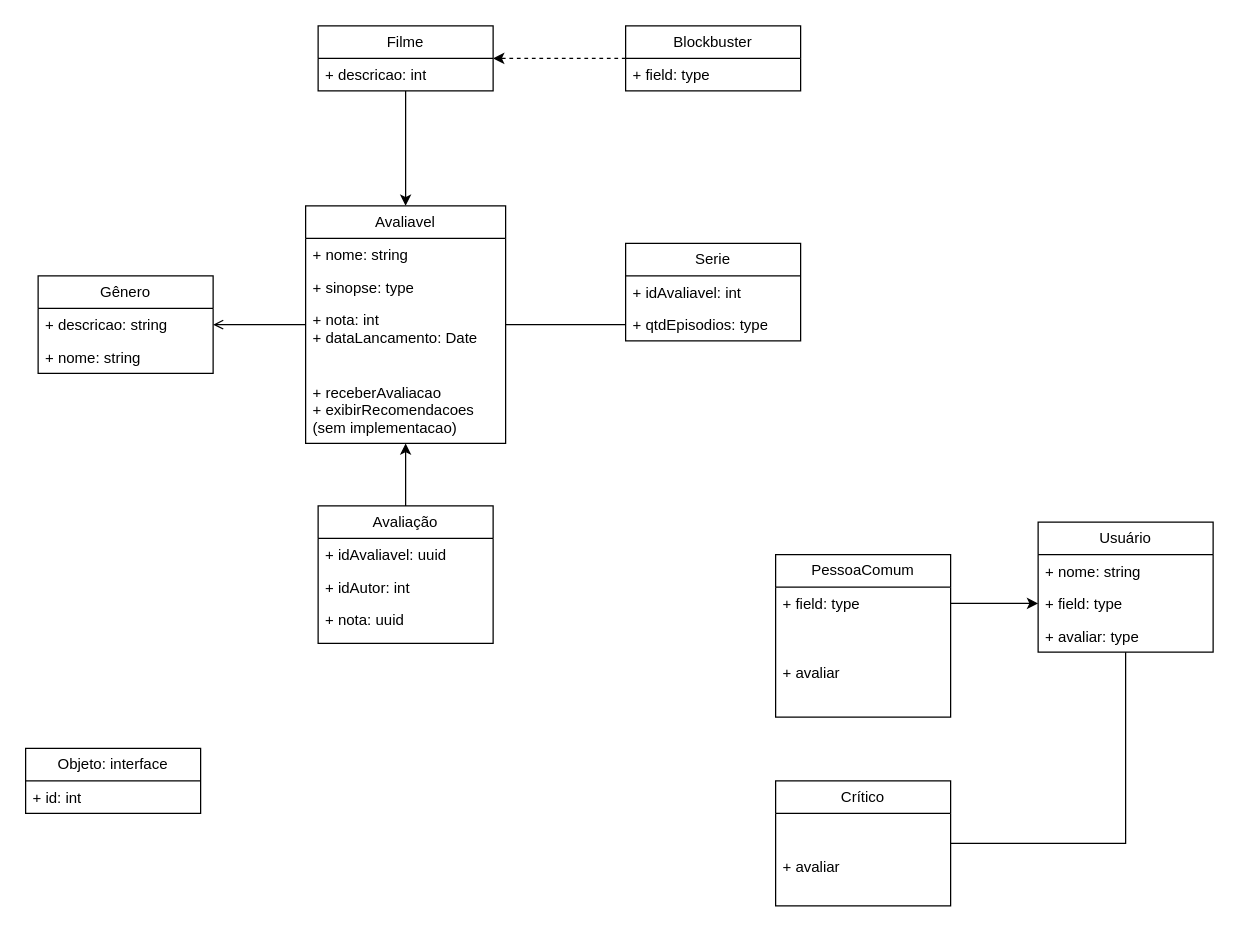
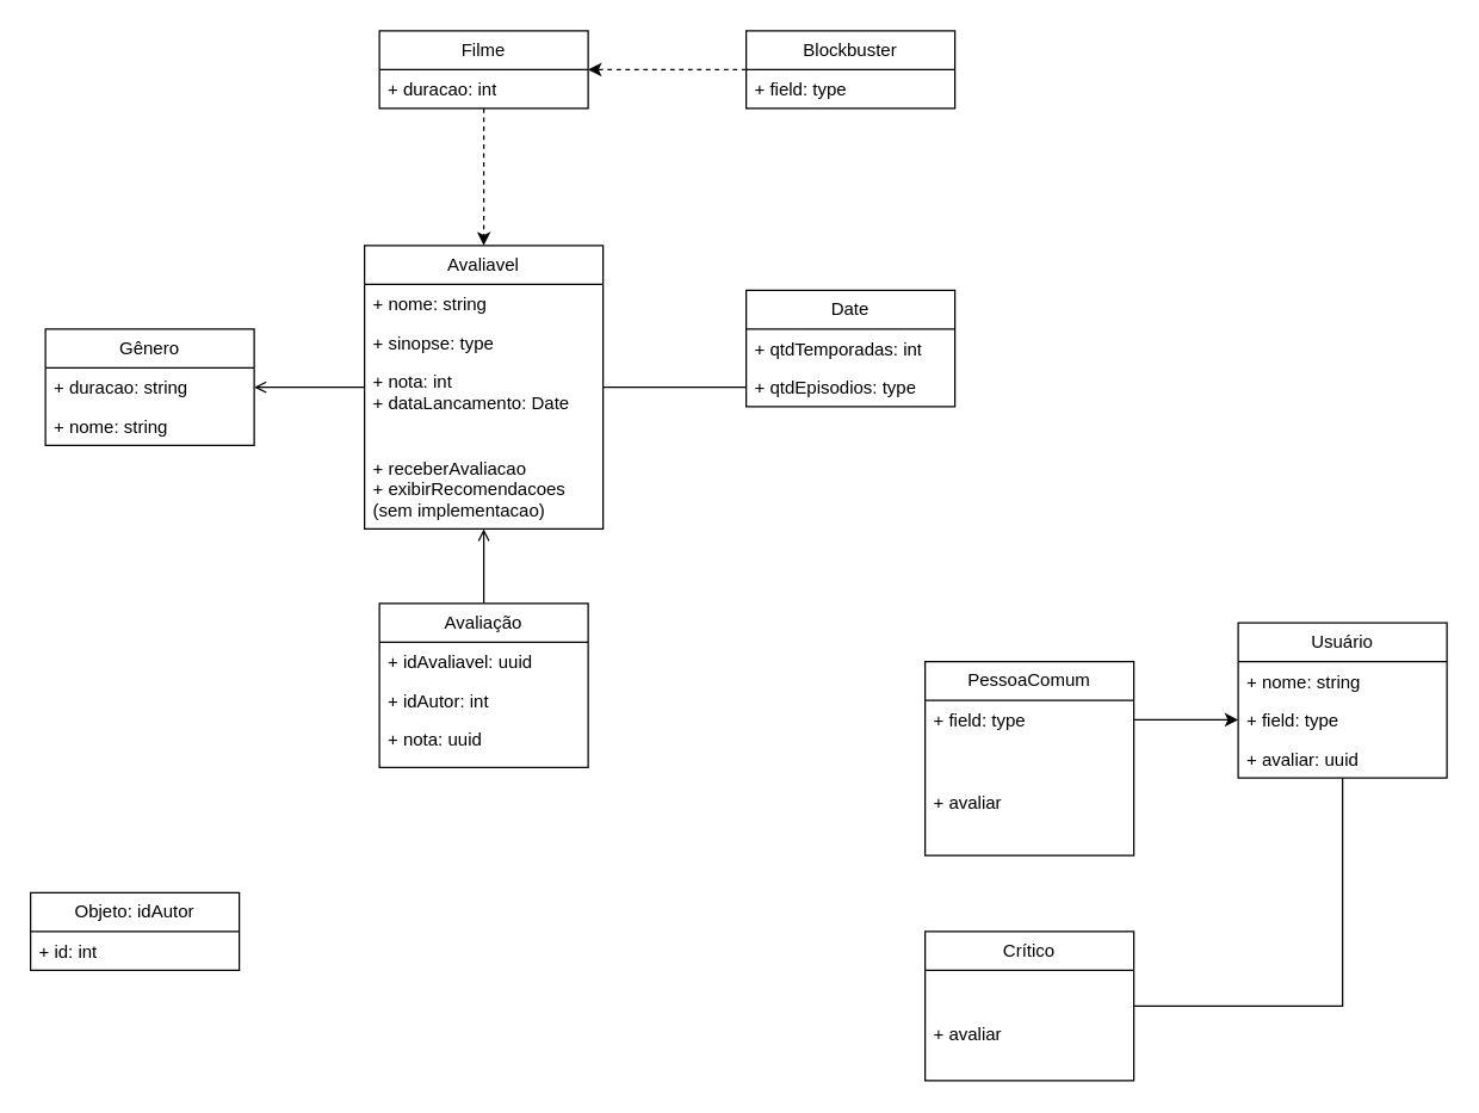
- <mxCell id="23" value="+ descricao: int" style="text;strokeColor=none;fillColor=none;align=left;verticalAlign=top;spacingLeft=4;spacingRight=4;overflow=hidden;rotatable=0;points=[[0,0.5],[1,0.5]];portConstraint=eastwest;whiteSpace=wrap;html=1;" vertex="1" parent="22"><mxGeometry y="26" width="140" height="26" as="geometry" /></mxCell>
+ <mxCell id="23" value="+ duracao: int" style="text;strokeColor=none;fillColor=none;align=left;verticalAlign=top;spacingLeft=4;spacingRight=4;overflow=hidden;rotatable=0;points=[[0,0.5],[1,0.5]];portConstraint=eastwest;whiteSpace=wrap;html=1;" vertex="1" parent="22"><mxGeometry y="26" width="140" height="26" as="geometry" /></mxCell>
- <mxCell id="21" style="edgeStyle=orthogonalEdgeStyle;rounded=0;orthogonalLoop=1;jettySize=auto;html=1;entryX=0.5;entryY=0;entryDx=0;entryDy=0;" edge="1" parent="1" source="22" target="2"><mxGeometry relative="1" as="geometry" /></mxCell>
+ <mxCell id="21" style="edgeStyle=orthogonalEdgeStyle;rounded=0;orthogonalLoop=1;jettySize=auto;html=1;entryX=0.5;entryY=0;entryDx=0;entryDy=0;dashed=1;" edge="1" parent="1" source="22" target="2"><mxGeometry relative="1" as="geometry" /></mxCell>
- <mxCell id="31" value="Serie" style="swimlane;fontStyle=0;childLayout=stackLayout;horizontal=1;startSize=26;fillColor=none;horizontalStack=0;resizeParent=1;resizeParentMax=0;resizeLast=0;collapsible=1;marginBottom=0;whiteSpace=wrap;html=1;" vertex="1" parent="1"><mxGeometry x="500" y="194" width="140" height="78" as="geometry" /></mxCell>
+ <mxCell id="31" value="Date" style="swimlane;fontStyle=0;childLayout=stackLayout;horizontal=1;startSize=26;fillColor=none;horizontalStack=0;resizeParent=1;resizeParentMax=0;resizeLast=0;collapsible=1;marginBottom=0;whiteSpace=wrap;html=1;" vertex="1" parent="1"><mxGeometry x="500" y="194" width="140" height="78" as="geometry" /></mxCell>
- <mxCell id="32" value="+ idAvaliavel: int" style="text;strokeColor=none;fillColor=none;align=left;verticalAlign=top;spacingLeft=4;spacingRight=4;overflow=hidden;rotatable=0;points=[[0,0.5],[1,0.5]];portConstraint=eastwest;whiteSpace=wrap;html=1;" vertex="1" parent="31"><mxGeometry y="26" width="140" height="26" as="geometry" /></mxCell>
+ <mxCell id="32" value="+ qtdTemporadas: int" style="text;strokeColor=none;fillColor=none;align=left;verticalAlign=top;spacingLeft=4;spacingRight=4;overflow=hidden;rotatable=0;points=[[0,0.5],[1,0.5]];portConstraint=eastwest;whiteSpace=wrap;html=1;" vertex="1" parent="31"><mxGeometry y="26" width="140" height="26" as="geometry" /></mxCell>
- <mxCell id="16" value="+ descricao: string" style="text;strokeColor=none;fillColor=none;align=left;verticalAlign=top;spacingLeft=4;spacingRight=4;overflow=hidden;rotatable=0;points=[[0,0.5],[1,0.5]];portConstraint=eastwest;whiteSpace=wrap;html=1;" vertex="1" parent="15"><mxGeometry y="26" width="140" height="26" as="geometry" /></mxCell>
+ <mxCell id="16" value="+ duracao: string" style="text;strokeColor=none;fillColor=none;align=left;verticalAlign=top;spacingLeft=4;spacingRight=4;overflow=hidden;rotatable=0;points=[[0,0.5],[1,0.5]];portConstraint=eastwest;whiteSpace=wrap;html=1;" vertex="1" parent="15"><mxGeometry y="26" width="140" height="26" as="geometry" /></mxCell>
- <mxCell id="6" style="edgeStyle=orthogonalEdgeStyle;rounded=0;orthogonalLoop=1;jettySize=auto;html=1;" edge="1" parent="1" source="7" target="2"><mxGeometry relative="1" as="geometry" /></mxCell>
+ <mxCell id="6" style="edgeStyle=orthogonalEdgeStyle;rounded=0;orthogonalLoop=1;jettySize=auto;html=1;endArrow=open;" edge="1" parent="1" source="7" target="2"><mxGeometry relative="1" as="geometry" /></mxCell>
- <mxCell id="14" value="+ avaliar: type" style="text;strokeColor=none;fillColor=none;align=left;verticalAlign=top;spacingLeft=4;spacingRight=4;overflow=hidden;rotatable=0;points=[[0,0.5],[1,0.5]];portConstraint=eastwest;whiteSpace=wrap;html=1;" vertex="1" parent="11"><mxGeometry y="78" width="140" height="26" as="geometry" /></mxCell>
+ <mxCell id="14" value="+ avaliar: uuid" style="text;strokeColor=none;fillColor=none;align=left;verticalAlign=top;spacingLeft=4;spacingRight=4;overflow=hidden;rotatable=0;points=[[0,0.5],[1,0.5]];portConstraint=eastwest;whiteSpace=wrap;html=1;" vertex="1" parent="11"><mxGeometry y="78" width="140" height="26" as="geometry" /></mxCell>
- <mxCell id="18" value="Objeto: interface" style="swimlane;fontStyle=0;childLayout=stackLayout;horizontal=1;startSize=26;fillColor=none;horizontalStack=0;resizeParent=1;resizeParentMax=0;resizeLast=0;collapsible=1;marginBottom=0;whiteSpace=wrap;html=1;" vertex="1" parent="1"><mxGeometry x="20" y="598" width="140" height="52" as="geometry" /></mxCell>
+ <mxCell id="18" value="Objeto: idAutor" style="swimlane;fontStyle=0;childLayout=stackLayout;horizontal=1;startSize=26;fillColor=none;horizontalStack=0;resizeParent=1;resizeParentMax=0;resizeLast=0;collapsible=1;marginBottom=0;whiteSpace=wrap;html=1;" vertex="1" parent="1"><mxGeometry x="20" y="598" width="140" height="52" as="geometry" /></mxCell>
